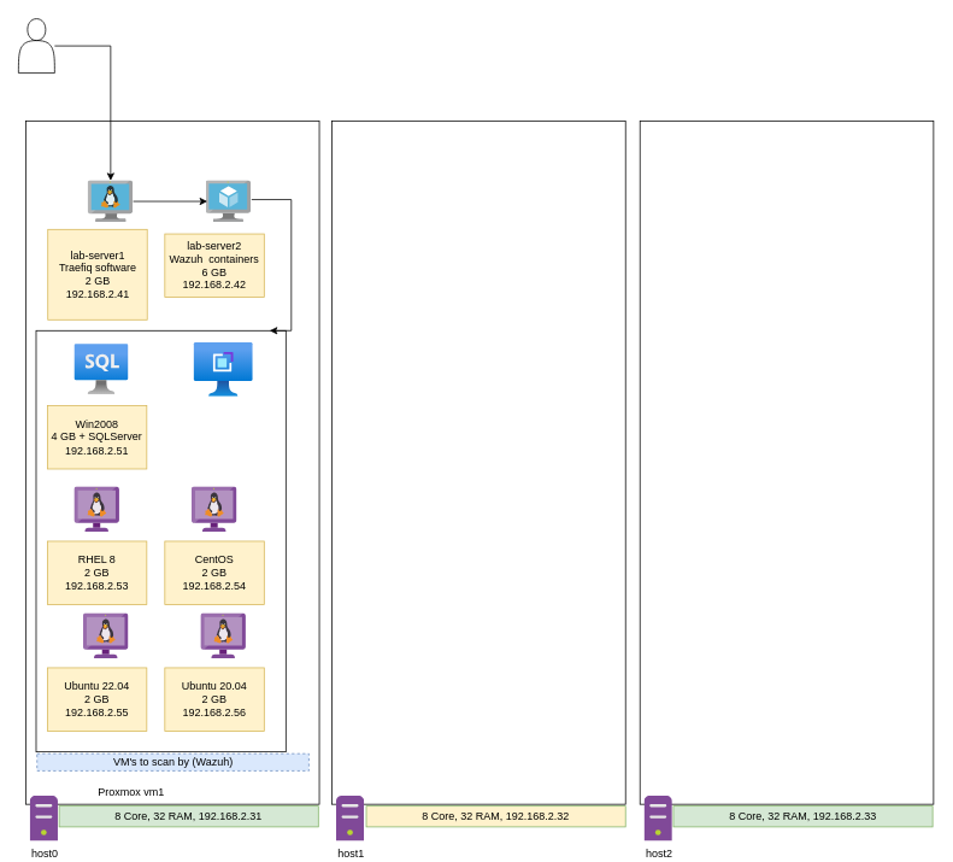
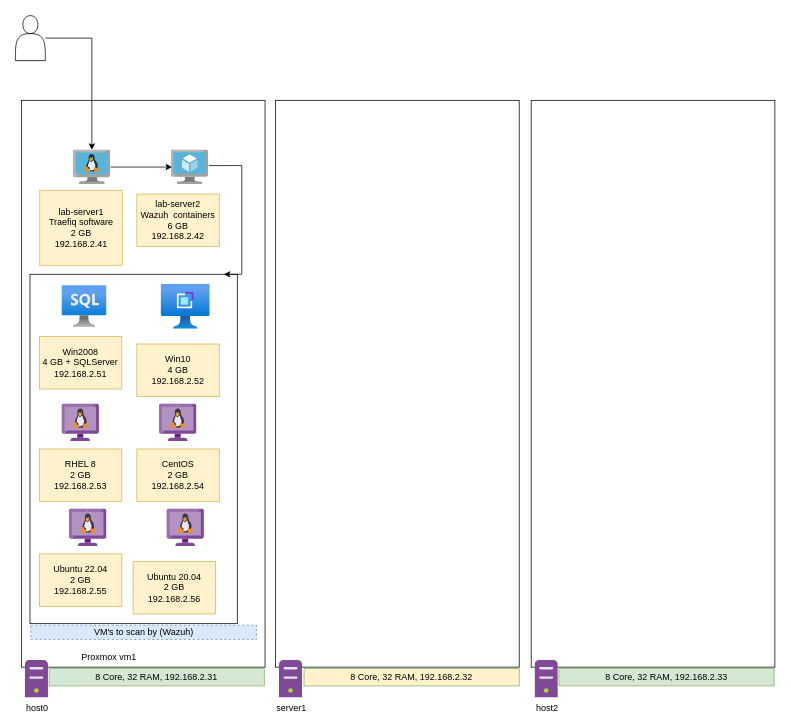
+ <mxCell id="16" value="&lt;div&gt;Win10&lt;br&gt;&lt;span style=&quot;background-color: transparent; color: light-dark(rgb(0, 0, 0), rgb(255, 255, 255));&quot;&gt;4 GB&lt;/span&gt;&lt;/div&gt;&lt;div&gt;192.168.2.52&lt;/div&gt;" style="text;html=1;align=center;verticalAlign=middle;whiteSpace=wrap;rounded=0;fillColor=#fff2cc;strokeColor=#d6b656;" parent="1" vertex="1"><mxGeometry x="182" y="458" width="110" height="70" as="geometry" /></mxCell>
- <mxCell id="17" value="&lt;div&gt;Ubuntu 20.04&lt;/div&gt;&lt;div&gt;2 GB&lt;/div&gt;&lt;div&gt;192.168.2.56&lt;/div&gt;" style="text;html=1;align=center;verticalAlign=middle;whiteSpace=wrap;rounded=0;fillColor=#fff2cc;strokeColor=#d6b656;" parent="1" vertex="1"><mxGeometry x="182" y="738" width="110" height="70" as="geometry" /></mxCell>
+ <mxCell id="17" value="&lt;div&gt;Ubuntu 20.04&lt;/div&gt;&lt;div&gt;2 GB&lt;/div&gt;&lt;div&gt;192.168.2.56&lt;/div&gt;" style="text;html=1;align=center;verticalAlign=middle;whiteSpace=wrap;rounded=0;fillColor=#fff2cc;strokeColor=#d6b656;" parent="1" vertex="1"><mxGeometry x="177" y="748" width="110" height="70" as="geometry" /></mxCell>
- <mxCell id="28" value="host1" style="image;sketch=0;aspect=fixed;html=1;points=[];align=center;fontSize=12;image=img/lib/mscae/Non_Azure_Machine.svg;" parent="1" vertex="1"><mxGeometry x="372" y="880" width="31" height="50" as="geometry" /></mxCell>
+ <mxCell id="28" value="server1" style="image;sketch=0;aspect=fixed;html=1;points=[];align=center;fontSize=12;image=img/lib/mscae/Non_Azure_Machine.svg;" parent="1" vertex="1"><mxGeometry x="372" y="880" width="31" height="50" as="geometry" /></mxCell>
